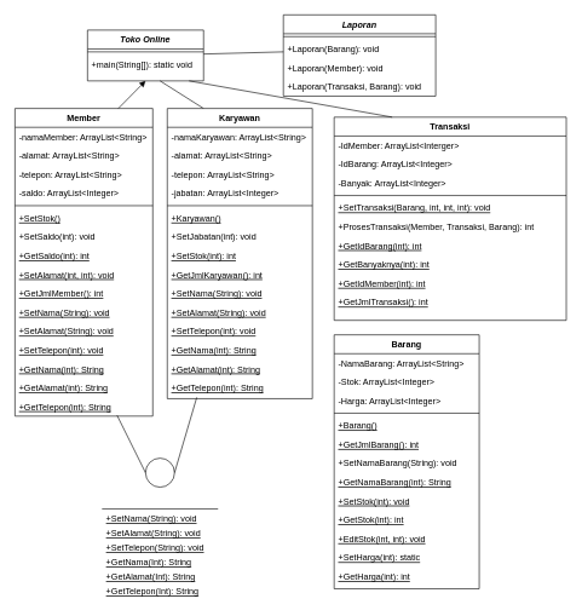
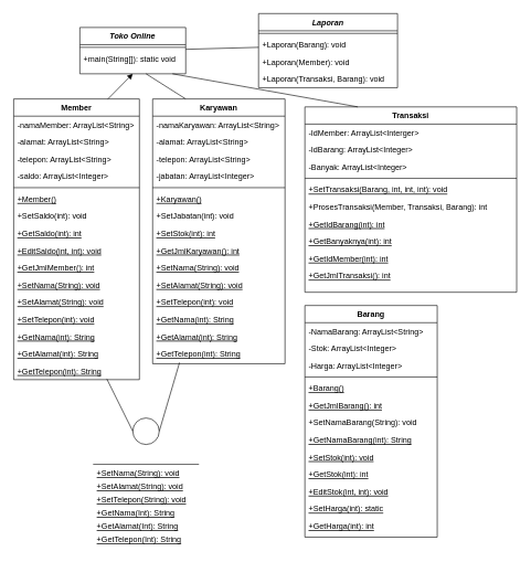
- <mxCell id="11" value="+SetStok()" style="text;align=left;verticalAlign=top;spacingLeft=4;spacingRight=4;overflow=hidden;rotatable=0;points=[[0,0.5],[1,0.5]];portConstraint=eastwest;fontStyle=4" vertex="1" parent="5"><mxGeometry y="138" width="190" height="26" as="geometry" /></mxCell>
+ <mxCell id="11" value="+Member()" style="text;align=left;verticalAlign=top;spacingLeft=4;spacingRight=4;overflow=hidden;rotatable=0;points=[[0,0.5],[1,0.5]];portConstraint=eastwest;fontStyle=4" vertex="1" parent="5"><mxGeometry y="138" width="190" height="26" as="geometry" /></mxCell>
- <mxCell id="14" value="+SetAlamat(int, int): void" style="text;align=left;verticalAlign=top;spacingLeft=4;spacingRight=4;overflow=hidden;rotatable=0;points=[[0,0.5],[1,0.5]];portConstraint=eastwest;fontStyle=4" vertex="1" parent="5"><mxGeometry y="216" width="190" height="26" as="geometry" /></mxCell>
+ <mxCell id="14" value="+EditSaldo(int, int): void" style="text;align=left;verticalAlign=top;spacingLeft=4;spacingRight=4;overflow=hidden;rotatable=0;points=[[0,0.5],[1,0.5]];portConstraint=eastwest;fontStyle=4" vertex="1" parent="5"><mxGeometry y="216" width="190" height="26" as="geometry" /></mxCell>
